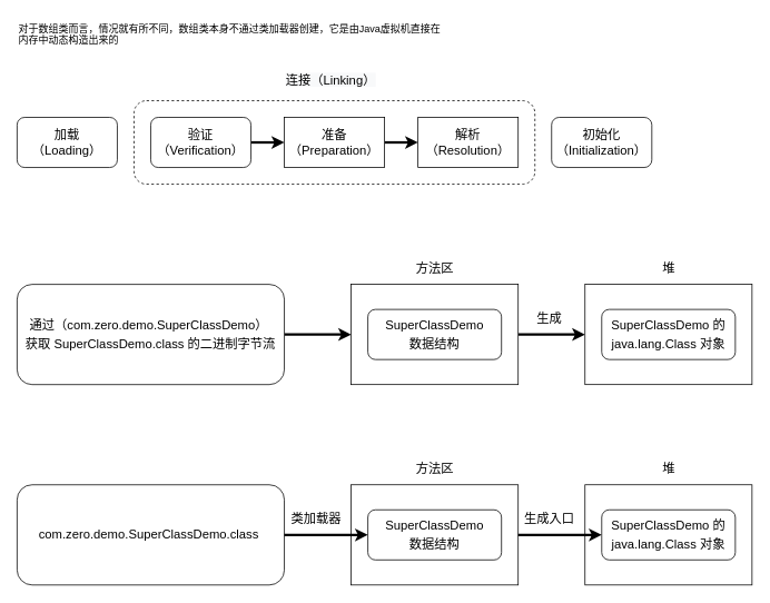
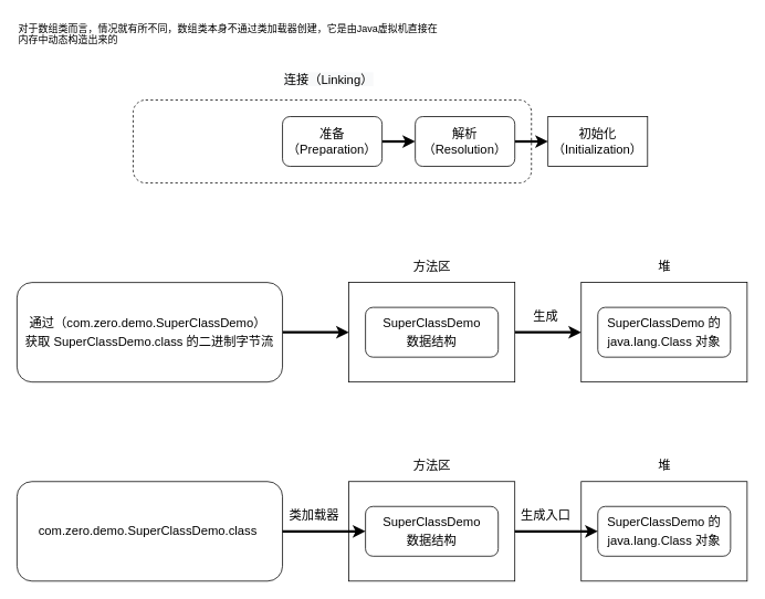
- <mxCell id="4" value="&lt;font style=&quot;font-size: 15px&quot;&gt;加载&lt;br&gt;（Loading）&lt;/font&gt;" style="rounded=1;whiteSpace=wrap;html=1;" vertex="1" parent="1"><mxGeometry x="20" y="140" width="120" height="60" as="geometry" /></mxCell>
- <mxCell id="6" value="&lt;font style=&quot;font-size: 15px&quot;&gt;验证&lt;br&gt;（Verification）&lt;/font&gt;" style="rounded=1;whiteSpace=wrap;html=1;" vertex="1" parent="1"><mxGeometry x="180" y="140" width="120" height="60" as="geometry" /></mxCell>
- <mxCell id="5" value="" style="edgeStyle=orthogonalEdgeStyle;rounded=0;orthogonalLoop=1;jettySize=auto;html=1;fontSize=15;strokeWidth=3;" edge="1" parent="1" source="6" target="8"><mxGeometry relative="1" as="geometry" /></mxCell>
- <mxCell id="8" value="&lt;font style=&quot;font-size: 15px&quot;&gt;准备&lt;br&gt;（Preparation）&lt;/font&gt;" style="whiteSpace=wrap;html=1;rounded=0;" vertex="1" parent="1"><mxGeometry x="340" y="140" width="120" height="60" as="geometry" /></mxCell>
+ <mxCell id="8" value="&lt;font style=&quot;font-size: 15px&quot;&gt;准备&lt;br&gt;（Preparation）&lt;/font&gt;" style="rounded=1;whiteSpace=wrap;html=1;" vertex="1" parent="1"><mxGeometry x="340" y="140" width="120" height="60" as="geometry" /></mxCell>
- <mxCell id="10" value="&lt;font style=&quot;font-size: 15px&quot;&gt;解析&lt;br&gt;（Resolution）&lt;/font&gt;" style="whiteSpace=wrap;html=1;rounded=0;" vertex="1" parent="1"><mxGeometry x="500" y="140" width="120" height="60" as="geometry" /></mxCell>
+ <mxCell id="10" value="&lt;font style=&quot;font-size: 15px&quot;&gt;解析&lt;br&gt;（Resolution）&lt;/font&gt;" style="rounded=1;whiteSpace=wrap;html=1;" vertex="1" parent="1"><mxGeometry x="500" y="140" width="120" height="60" as="geometry" /></mxCell>
+ <mxCell id="9" value="" style="edgeStyle=orthogonalEdgeStyle;rounded=0;orthogonalLoop=1;jettySize=auto;html=1;fontSize=15;strokeWidth=3;" edge="1" parent="1" source="10" target="11"><mxGeometry relative="1" as="geometry" /></mxCell>
- <mxCell id="11" value="&lt;font style=&quot;font-size: 15px&quot;&gt;初始化（Initialization）&lt;/font&gt;" style="rounded=1;whiteSpace=wrap;html=1;" vertex="1" parent="1"><mxGeometry x="660" y="140" width="120" height="60" as="geometry" /></mxCell>
+ <mxCell id="11" value="&lt;font style=&quot;font-size: 15px&quot;&gt;初始化（Initialization）&lt;/font&gt;" style="whiteSpace=wrap;html=1;rounded=0;" vertex="1" parent="1"><mxGeometry x="660" y="140" width="120" height="60" as="geometry" /></mxCell>
